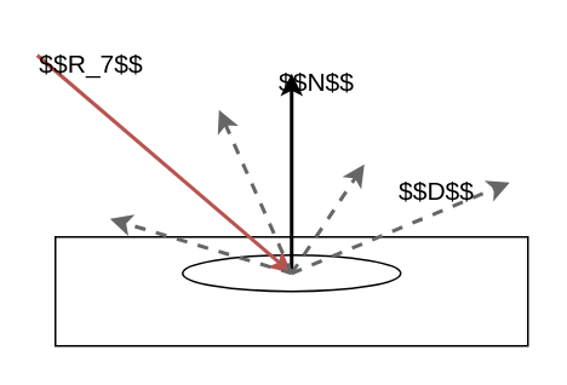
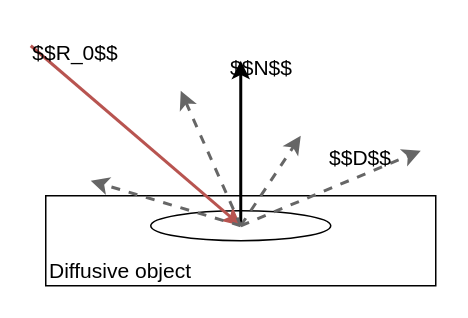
- <mxCell id="11" value="$$R_7$$" style="text;html=1;strokeColor=none;fillColor=none;align=center;verticalAlign=middle;whiteSpace=wrap;rounded=0;fontSize=14;" parent="1" vertex="1"><mxGeometry x="20" y="20" width="60" height="30" as="geometry" /></mxCell>
+ <mxCell id="11" value="$$R_0$$" style="text;html=1;strokeColor=none;fillColor=none;align=center;verticalAlign=middle;whiteSpace=wrap;rounded=0;fontSize=14;" parent="1" vertex="1"><mxGeometry x="20" y="20" width="60" height="30" as="geometry" /></mxCell>
+ <mxCell id="13" value="Diffusive object" style="text;html=1;strokeColor=none;fillColor=none;align=center;verticalAlign=middle;whiteSpace=wrap;rounded=0;fontSize=14;" parent="1" vertex="1"><mxGeometry x="30" y="170" width="100" height="20" as="geometry" /></mxCell>
